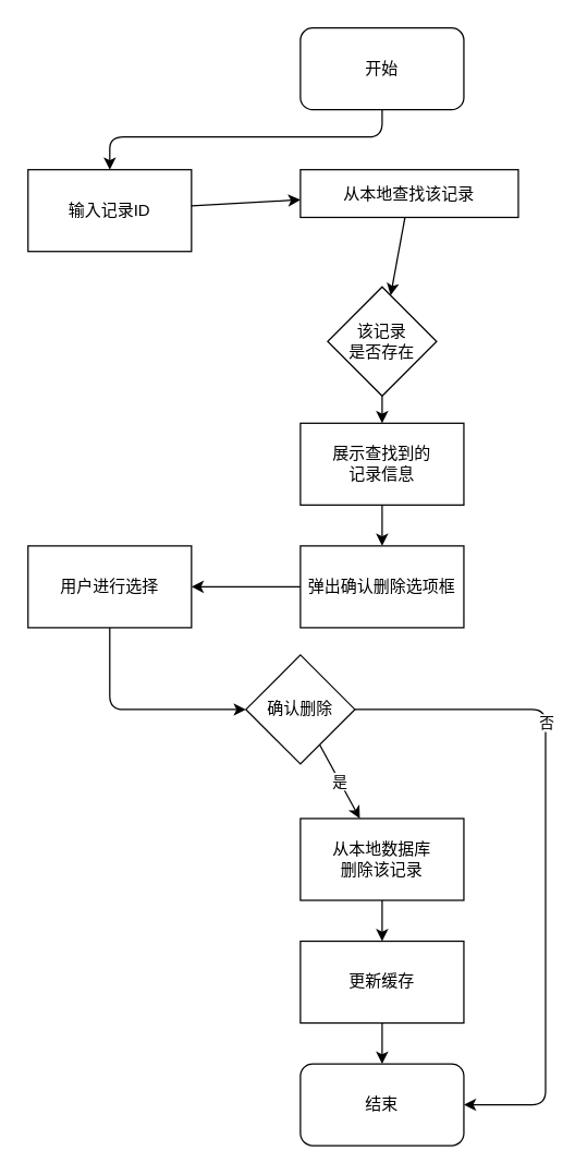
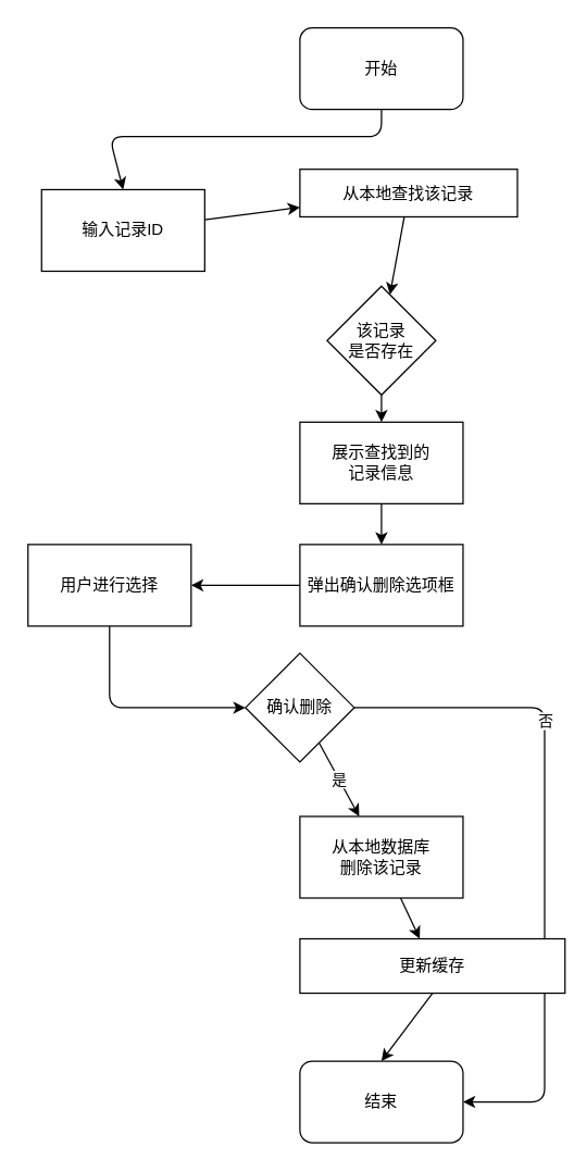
- <mxCell id="5" value="输入记录ID" style="whiteSpace=wrap;html=1;" vertex="1" parent="1"><mxGeometry x="20" y="124" width="120" height="60" as="geometry" /></mxCell>
+ <mxCell id="5" value="输入记录ID" style="whiteSpace=wrap;html=1;" vertex="1" parent="1"><mxGeometry x="30" y="139" width="120" height="60" as="geometry" /></mxCell>
- <mxCell id="23" value="更新缓存" style="whiteSpace=wrap;html=1;" vertex="1" parent="1"><mxGeometry x="220" y="690" width="120" height="60" as="geometry" /></mxCell>
+ <mxCell id="23" value="更新缓存" style="whiteSpace=wrap;html=1;" vertex="1" parent="1"><mxGeometry x="220" y="690" width="195" height="40" as="geometry" /></mxCell>
